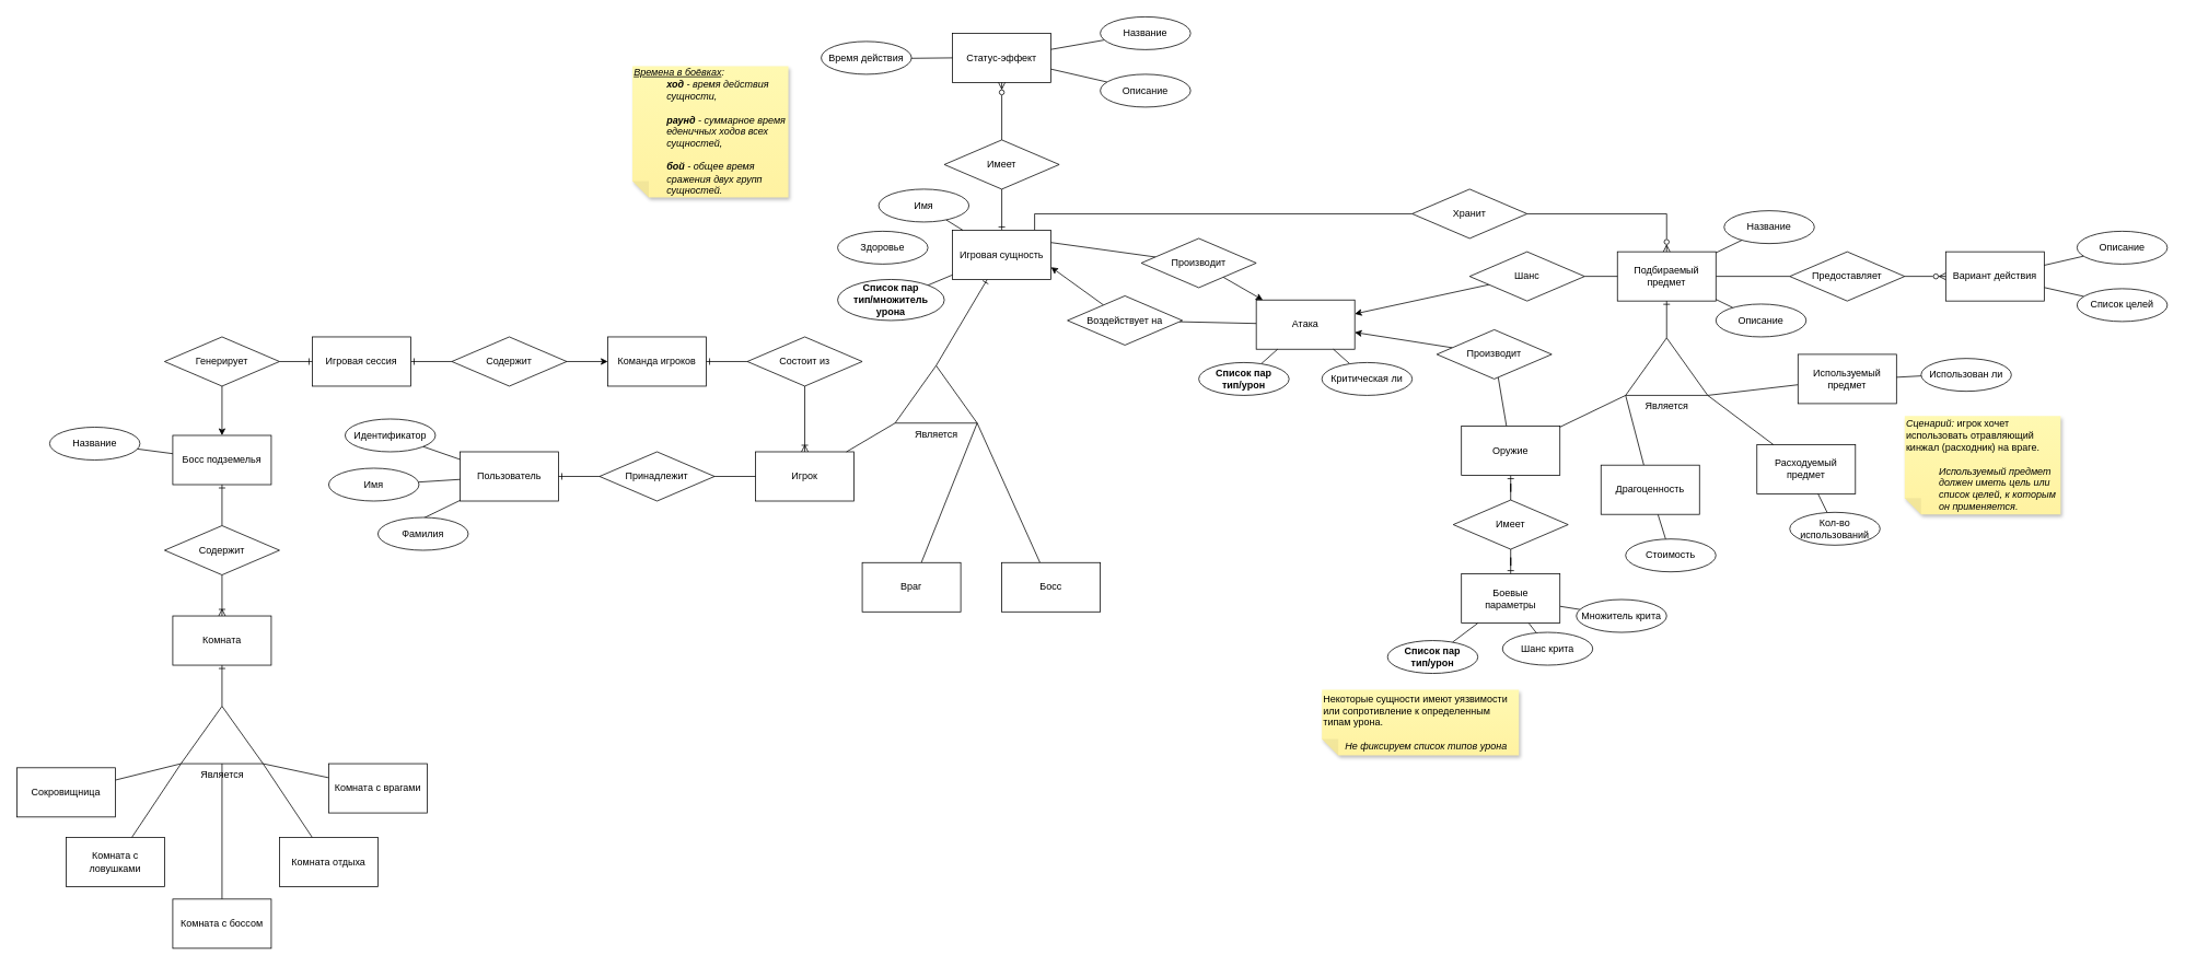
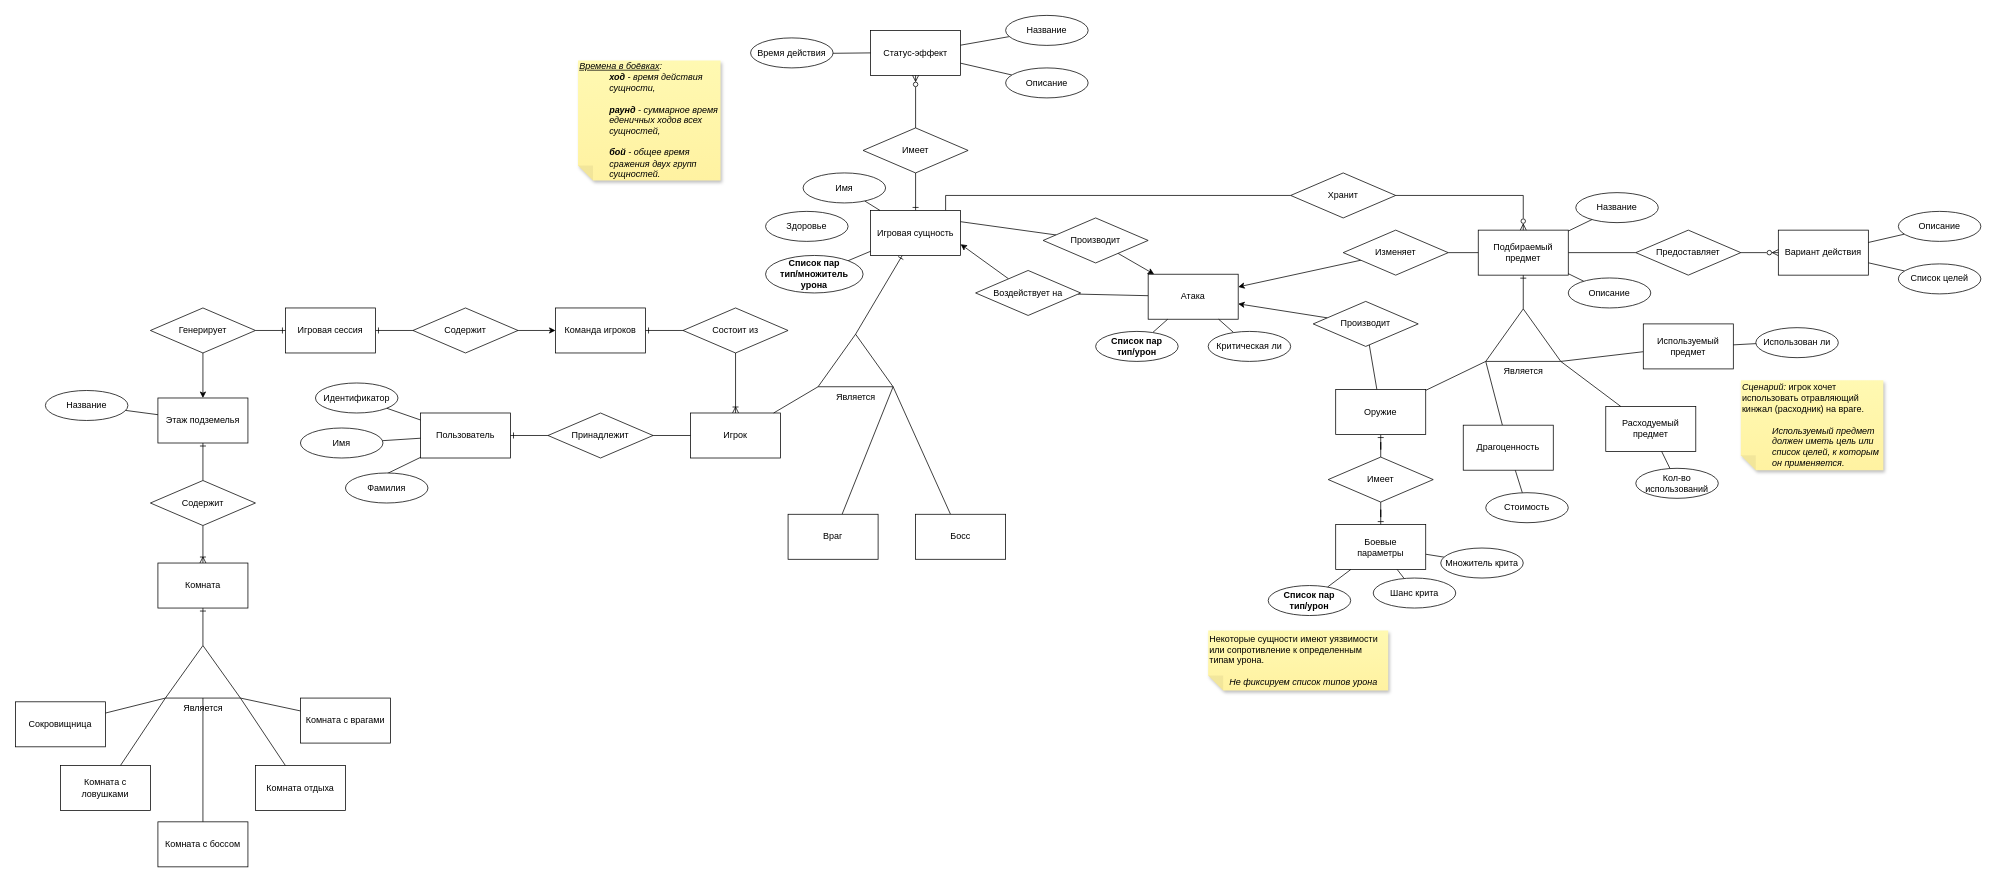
- <mxCell id="59" value="Шанс" style="shape=rhombus;perimeter=rhombusPerimeter;whiteSpace=wrap;html=1;align=center;fontFamily=Helvetica;fontSize=12;fontColor=default;strokeColor=default;fillColor=default;" parent="1" vertex="1"><mxGeometry x="1790" y="306.25" width="140" height="60" as="geometry" /></mxCell>
+ <mxCell id="59" value="Изменяет" style="shape=rhombus;perimeter=rhombusPerimeter;whiteSpace=wrap;html=1;align=center;fontFamily=Helvetica;fontSize=12;fontColor=default;strokeColor=default;fillColor=default;" parent="1" vertex="1"><mxGeometry x="1790" y="306.25" width="140" height="60" as="geometry" /></mxCell>
- <mxCell id="81" value="Босс подземелья" style="whiteSpace=wrap;html=1;align=center;fontFamily=Helvetica;fontSize=12;fontColor=default;strokeColor=default;fillColor=default;" parent="1" vertex="1"><mxGeometry x="210" y="530" width="120" height="60" as="geometry" /></mxCell>
+ <mxCell id="81" value="Этаж подземелья" style="whiteSpace=wrap;html=1;align=center;fontFamily=Helvetica;fontSize=12;fontColor=default;strokeColor=default;fillColor=default;" parent="1" vertex="1"><mxGeometry x="210" y="530" width="120" height="60" as="geometry" /></mxCell>
